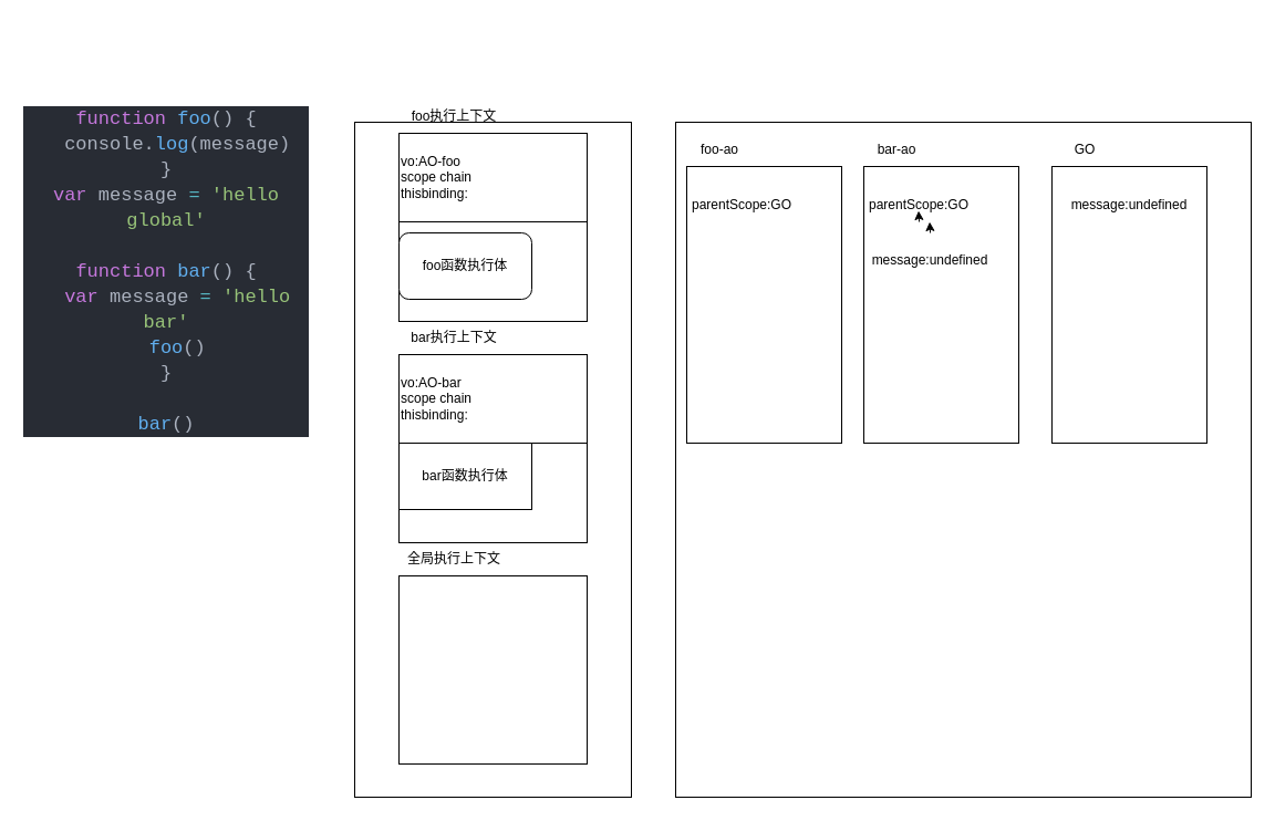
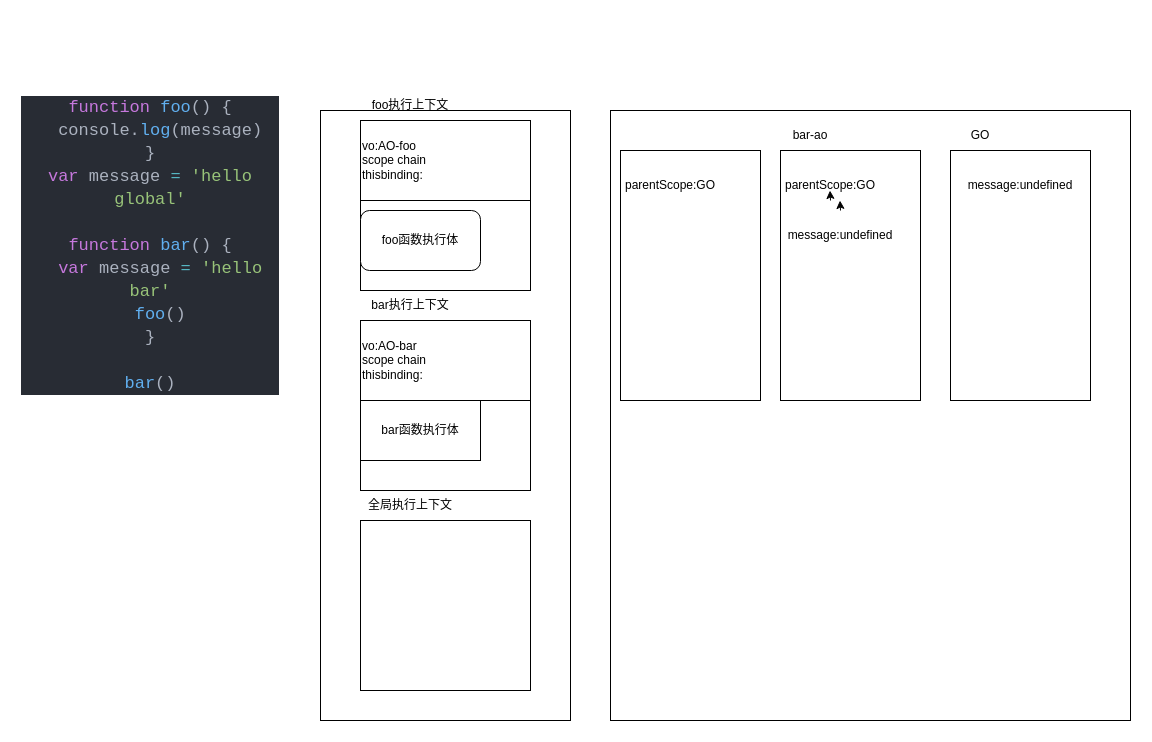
- <mxCell id="14" value="foo-ao" style="text;html=1;strokeColor=none;fillColor=none;align=center;verticalAlign=middle;whiteSpace=wrap;rounded=0;" vertex="1" parent="1"><mxGeometry x="620" y="120" width="60" height="30" as="geometry" /></mxCell>
